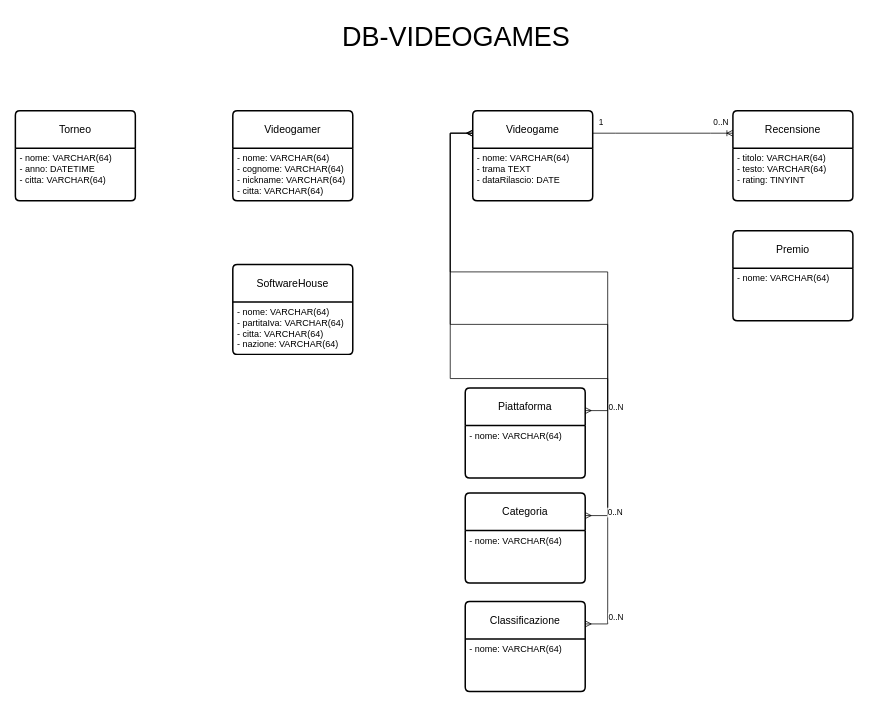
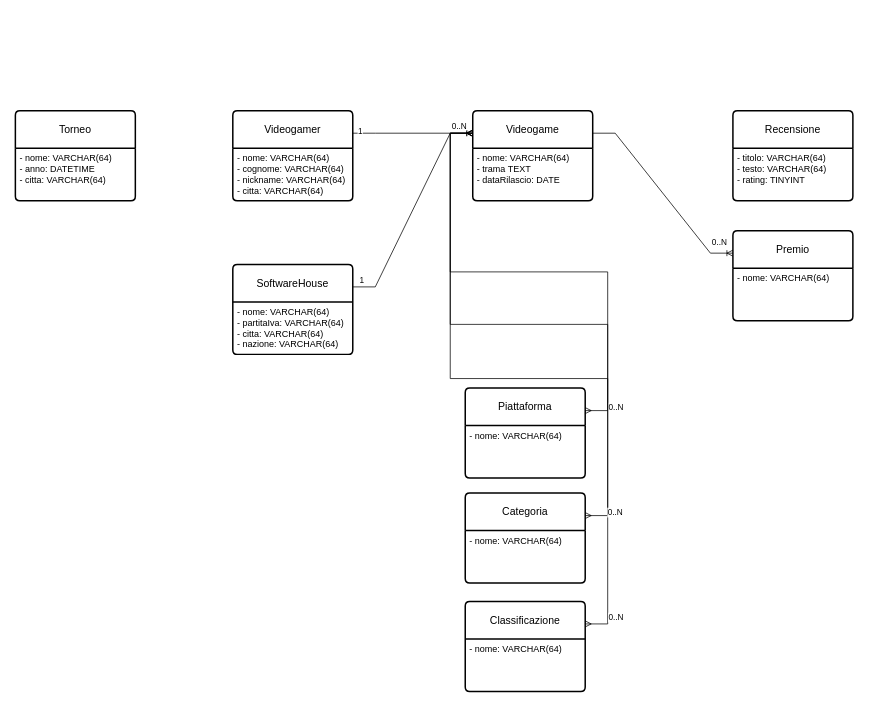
- <mxCell id="37" value="&lt;font style=&quot;font-size: 36px;&quot;&gt;DB-VIDEOGAMES&lt;/font&gt;" style="text;strokeColor=none;fillColor=none;spacingLeft=4;spacingRight=4;overflow=hidden;rotatable=0;points=[[0,0.5],[1,0.5]];portConstraint=eastwest;fontSize=12;whiteSpace=wrap;html=1;" vertex="1" parent="1"><mxGeometry x="450" y="20" width="390" height="60" as="geometry" /></mxCell>
+ <mxCell id="30" value="" style="edgeStyle=entityRelationEdgeStyle;fontSize=12;html=1;endArrow=ERoneToMany;rounded=0;exitX=1;exitY=0.25;exitDx=0;exitDy=0;entryX=0;entryY=0.25;entryDx=0;entryDy=0;" edge="1" parent="1" source="12" target="2"><mxGeometry width="100" height="100" relative="1" as="geometry"><mxPoint x="340" y="147" as="sourcePoint" /><mxPoint x="510" y="202" as="targetPoint" /></mxGeometry></mxCell>
+ <mxCell id="31" value="1" style="edgeLabel;html=1;align=center;verticalAlign=middle;resizable=0;points=[];" vertex="1" connectable="0" parent="30"><mxGeometry x="-0.892" y="3" relative="1" as="geometry"><mxPoint as="offset" /></mxGeometry></mxCell>
- <mxCell id="32" value="" style="edgeStyle=entityRelationEdgeStyle;fontSize=12;html=1;endArrow=ERoneToMany;rounded=0;entryX=0;entryY=0.25;entryDx=0;entryDy=0;exitX=1;exitY=0.25;exitDx=0;exitDy=0;" edge="1" parent="1" source="2" target="16"><mxGeometry width="100" height="100" relative="1" as="geometry"><mxPoint x="1017" y="322" as="sourcePoint" /><mxPoint x="830" y="322" as="targetPoint" /></mxGeometry></mxCell>
- <mxCell id="33" value="1" style="edgeLabel;html=1;align=center;verticalAlign=middle;resizable=0;points=[];" vertex="1" connectable="0" parent="32"><mxGeometry x="-0.818" y="-1" relative="1" as="geometry"><mxPoint x="-7" y="-16" as="offset" /></mxGeometry></mxCell>
- <mxCell id="34" value="0..N" style="edgeLabel;html=1;align=center;verticalAlign=middle;resizable=0;points=[];" vertex="1" connectable="0" parent="32"><mxGeometry x="0.849" relative="1" as="geometry"><mxPoint x="-3" y="-15" as="offset" /></mxGeometry></mxCell>
+ <mxCell id="35" value="" style="edgeStyle=entityRelationEdgeStyle;fontSize=12;html=1;endArrow=ERoneToMany;rounded=0;entryX=0;entryY=0.25;entryDx=0;entryDy=0;exitX=1;exitY=0.25;exitDx=0;exitDy=0;" edge="1" parent="1" source="2" target="18"><mxGeometry width="100" height="100" relative="1" as="geometry"><mxPoint x="800" y="182" as="sourcePoint" /><mxPoint x="920" y="242" as="targetPoint" /></mxGeometry></mxCell>
+ <mxCell id="36" value="0..N" style="edgeLabel;html=1;align=center;verticalAlign=middle;resizable=0;points=[];" vertex="1" connectable="0" parent="35"><mxGeometry x="0.863" y="1" relative="1" as="geometry"><mxPoint y="-14" as="offset" /></mxGeometry></mxCell>
+ <mxCell id="27" value="" style="edgeStyle=entityRelationEdgeStyle;fontSize=12;html=1;endArrow=ERoneToMany;rounded=0;exitX=1;exitY=0.25;exitDx=0;exitDy=0;entryX=0;entryY=0.25;entryDx=0;entryDy=0;" edge="1" parent="1" source="4" target="2"><mxGeometry width="100" height="100" relative="1" as="geometry"><mxPoint x="510" y="217" as="sourcePoint" /><mxPoint x="610" y="117" as="targetPoint" /></mxGeometry></mxCell>
+ <mxCell id="28" value="1" style="edgeLabel;html=1;align=center;verticalAlign=middle;resizable=0;points=[];" vertex="1" connectable="0" parent="27"><mxGeometry x="-0.874" y="1" relative="1" as="geometry"><mxPoint x="-7" y="-9" as="offset" /></mxGeometry></mxCell>
+ <mxCell id="29" value="0..N" style="edgeLabel;html=1;align=center;verticalAlign=middle;resizable=0;points=[];" vertex="1" connectable="0" parent="27"><mxGeometry x="0.865" y="1" relative="1" as="geometry"><mxPoint x="1" y="-9" as="offset" /></mxGeometry></mxCell>
